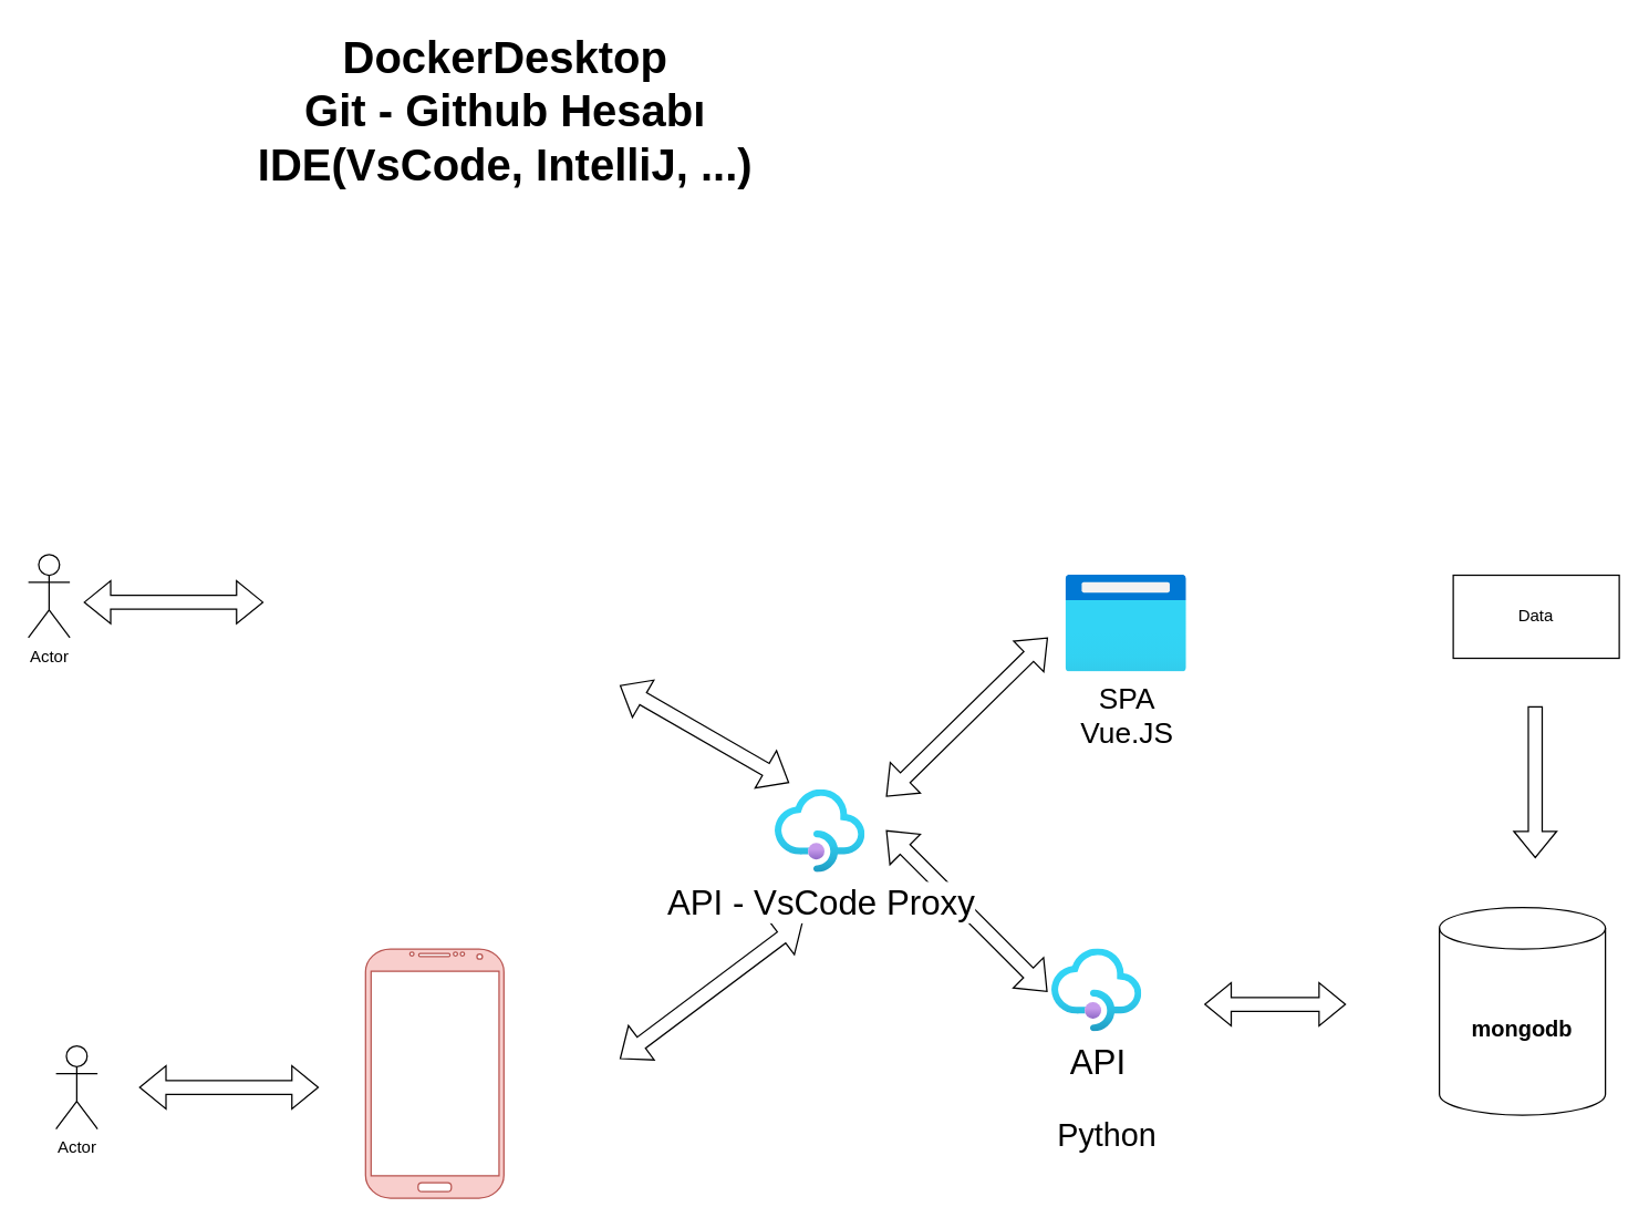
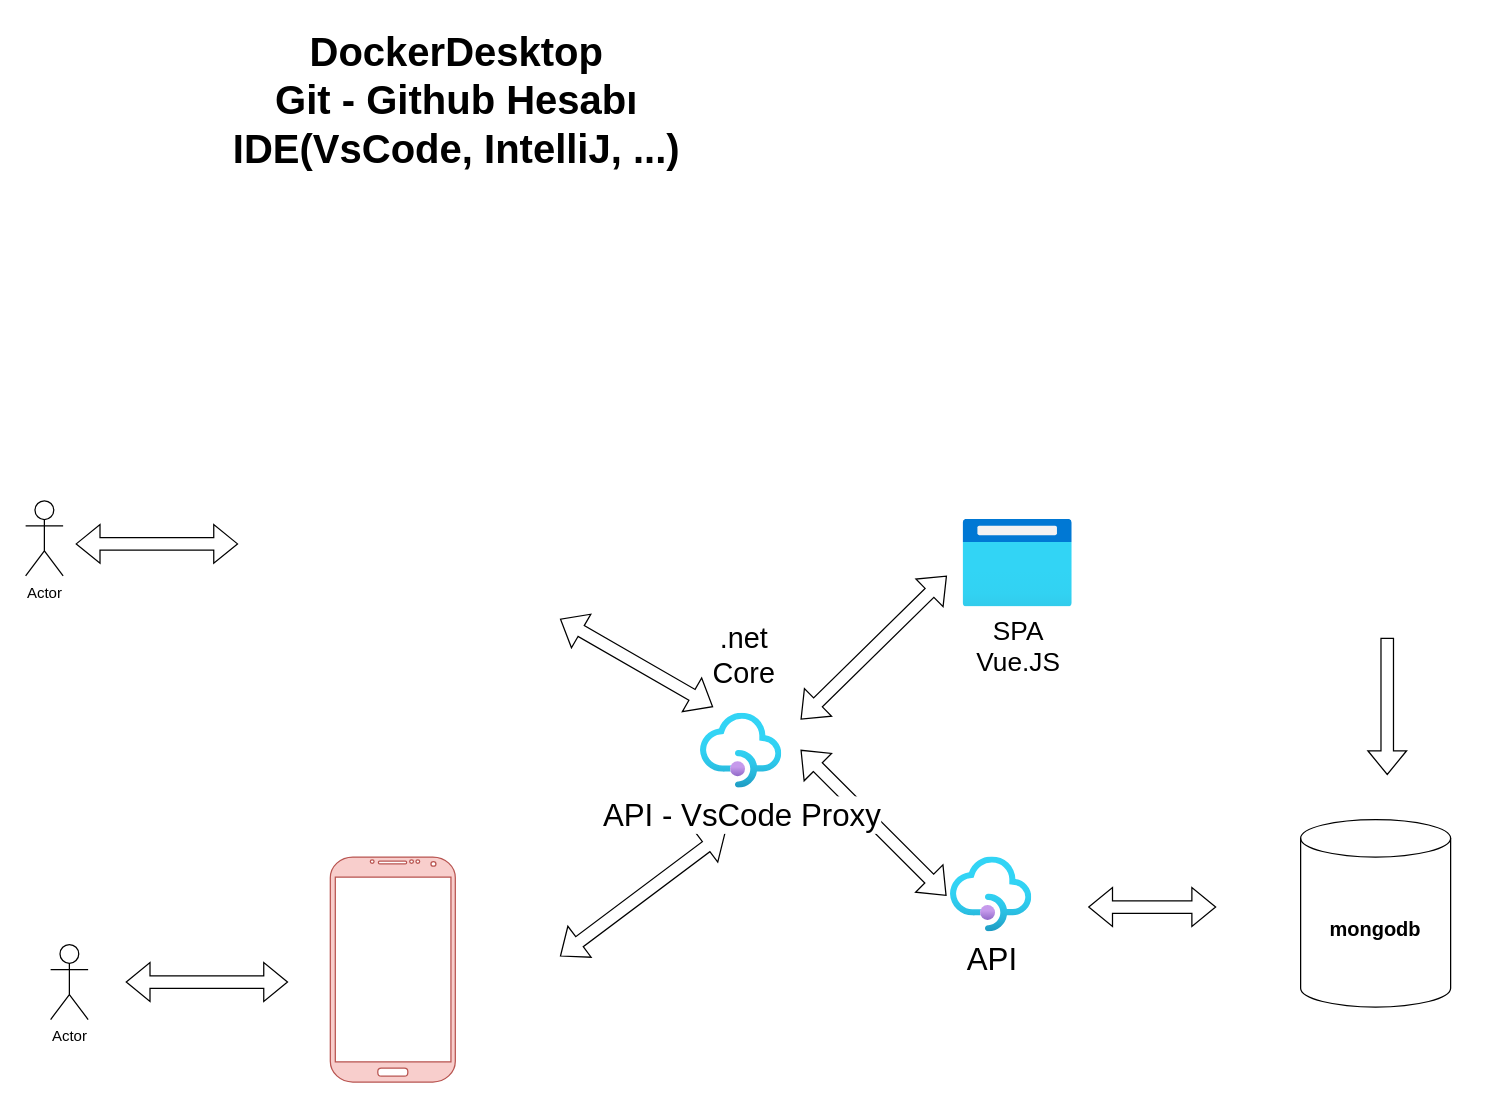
- <mxCell id="5" value="Data" style="rounded=0;whiteSpace=wrap;html=1;" vertex="1" parent="1"><mxGeometry x="1050" y="415" width="120" height="60" as="geometry" /></mxCell>
+ <mxCell id="20" value=".net Core" style="text;html=1;strokeColor=none;fillColor=none;align=center;verticalAlign=middle;whiteSpace=wrap;rounded=0;fontSize=23;" vertex="1" parent="1"><mxGeometry x="565" y="509" width="60" height="30" as="geometry" /></mxCell>
- <mxCell id="19" value="Python" style="text;html=1;strokeColor=none;fillColor=none;align=center;verticalAlign=middle;whiteSpace=wrap;rounded=0;fontSize=23;" vertex="1" parent="1"><mxGeometry x="770" y="805" width="60" height="30" as="geometry" /></mxCell>
